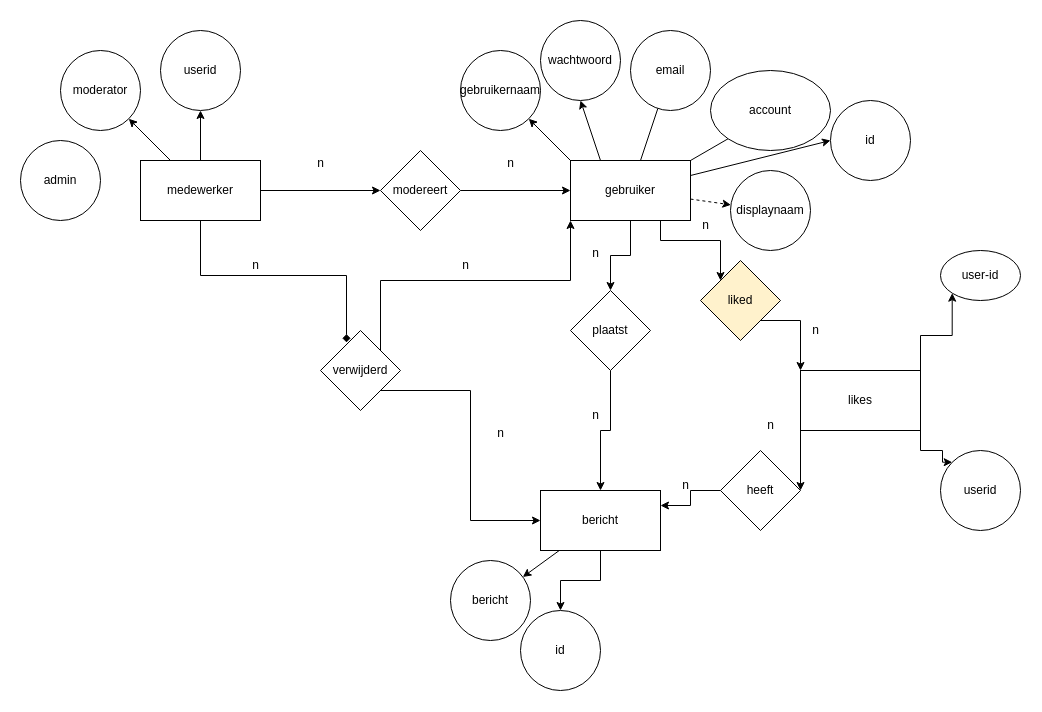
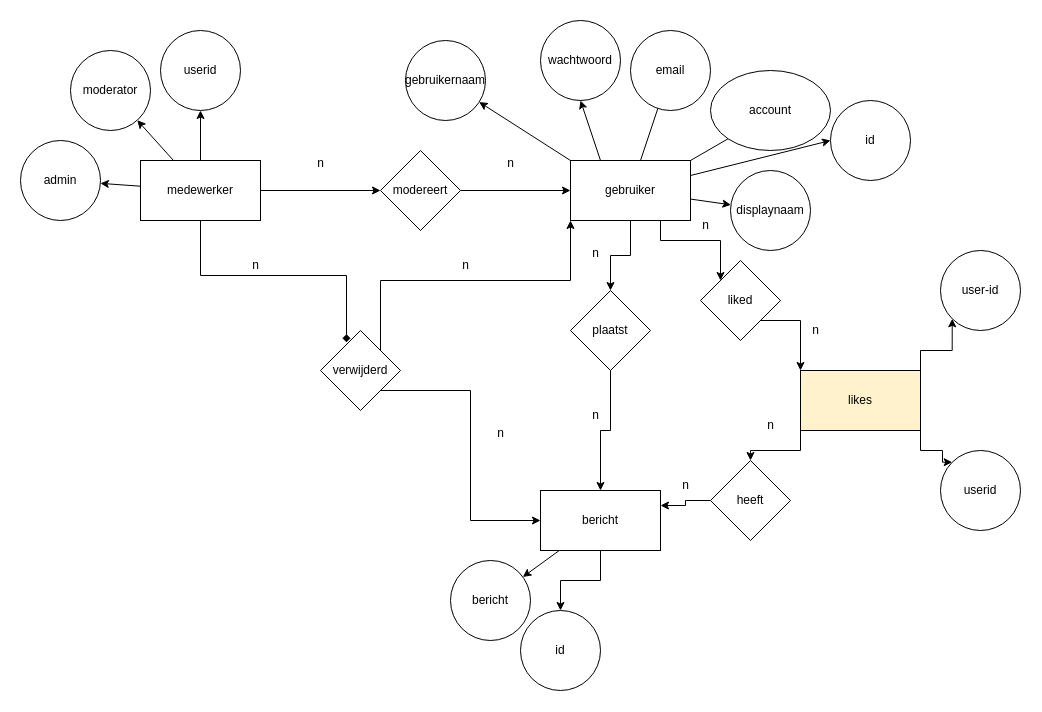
- <mxCell id="42" value="moderator" style="ellipse;whiteSpace=wrap;html=1;rounded=0;" parent="1" vertex="1"><mxGeometry x="60" y="50" width="80" height="80" as="geometry" /></mxCell>
+ <mxCell id="42" value="moderator" style="ellipse;whiteSpace=wrap;html=1;rounded=0;" parent="1" vertex="1"><mxGeometry x="70" y="50" width="80" height="80" as="geometry" /></mxCell>
- <mxCell id="38" value="gebruikernaam" style="ellipse;whiteSpace=wrap;html=1;rounded=0;" parent="1" vertex="1"><mxGeometry x="460" y="50" width="80" height="80" as="geometry" /></mxCell>
+ <mxCell id="38" value="gebruikernaam" style="ellipse;whiteSpace=wrap;html=1;rounded=0;" parent="1" vertex="1"><mxGeometry x="405" y="40" width="80" height="80" as="geometry" /></mxCell>
+ <mxCell id="5" value="" style="rounded=0;orthogonalLoop=1;jettySize=auto;html=1;" parent="1" source="6" target="43" edge="1"><mxGeometry relative="1" as="geometry" /></mxCell>
- <mxCell id="12" value="" style="rounded=0;orthogonalLoop=1;jettySize=auto;html=1;dashed=1;" parent="1" source="15" target="39" edge="1"><mxGeometry relative="1" as="geometry" /></mxCell>
+ <mxCell id="12" value="" style="rounded=0;orthogonalLoop=1;jettySize=auto;html=1;" parent="1" source="15" target="39" edge="1"><mxGeometry relative="1" as="geometry" /></mxCell>
- <mxCell id="49" value="user-id" style="ellipse;whiteSpace=wrap;html=1;aspect=fixed;" vertex="1" parent="1"><mxGeometry x="940" y="250" width="80" height="50" as="geometry" /></mxCell>
+ <mxCell id="49" value="user-id" style="ellipse;whiteSpace=wrap;html=1;aspect=fixed;" vertex="1" parent="1"><mxGeometry x="940" y="250" width="80" height="80" as="geometry" /></mxCell>
- <mxCell id="52" value="liked" style="rhombus;whiteSpace=wrap;html=1;fillColor=#fff2cc;" vertex="1" parent="1"><mxGeometry x="700" y="260" width="80" height="80" as="geometry" /></mxCell>
+ <mxCell id="52" value="liked" style="rhombus;whiteSpace=wrap;html=1;" vertex="1" parent="1"><mxGeometry x="700" y="260" width="80" height="80" as="geometry" /></mxCell>
- <mxCell id="48" value="likes" style="rounded=0;whiteSpace=wrap;html=1;" vertex="1" parent="1"><mxGeometry x="800" y="370" width="120" height="60" as="geometry" /></mxCell>
+ <mxCell id="48" value="likes" style="rounded=0;whiteSpace=wrap;html=1;fillColor=#fff2cc;" vertex="1" parent="1"><mxGeometry x="800" y="370" width="120" height="60" as="geometry" /></mxCell>
- <mxCell id="54" value="heeft" style="rhombus;whiteSpace=wrap;html=1;" vertex="1" parent="1"><mxGeometry x="720" y="450" width="80" height="80" as="geometry" /></mxCell>
+ <mxCell id="54" value="heeft" style="rhombus;whiteSpace=wrap;html=1;" vertex="1" parent="1"><mxGeometry x="710" y="460" width="80" height="80" as="geometry" /></mxCell>
